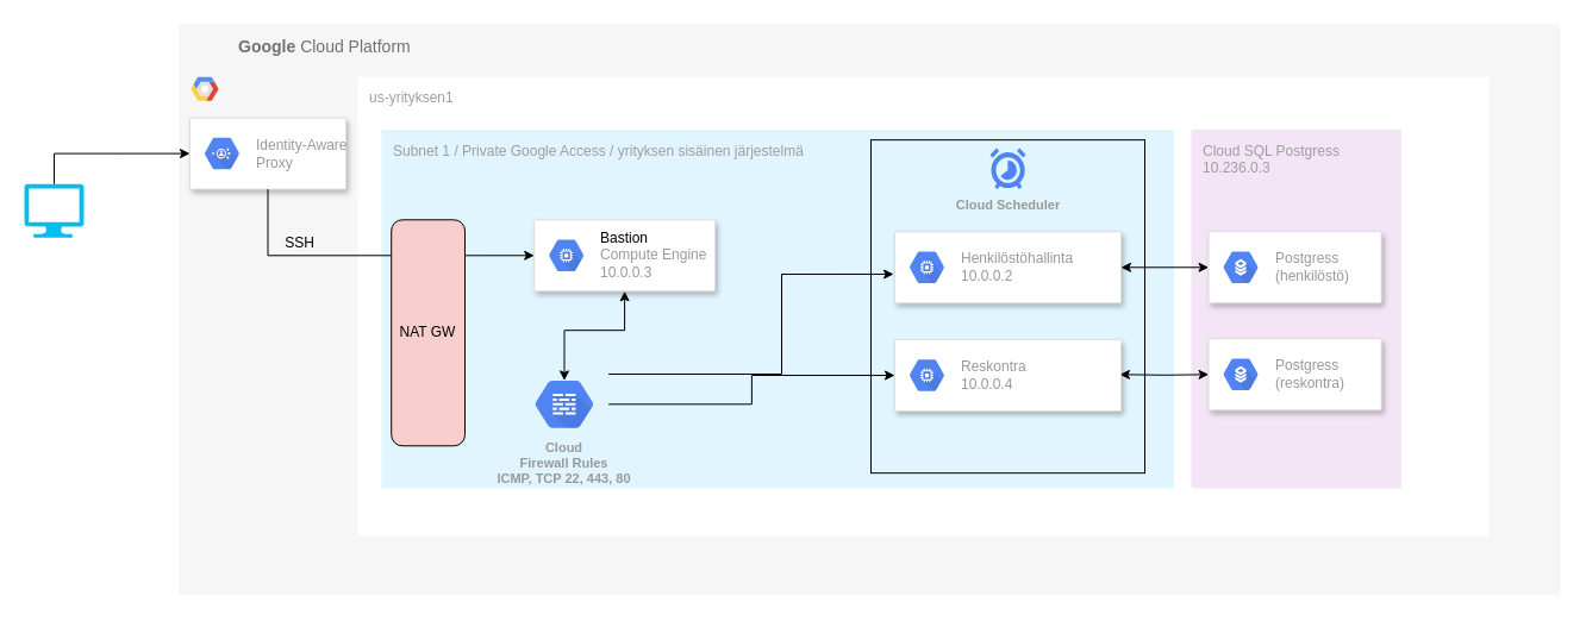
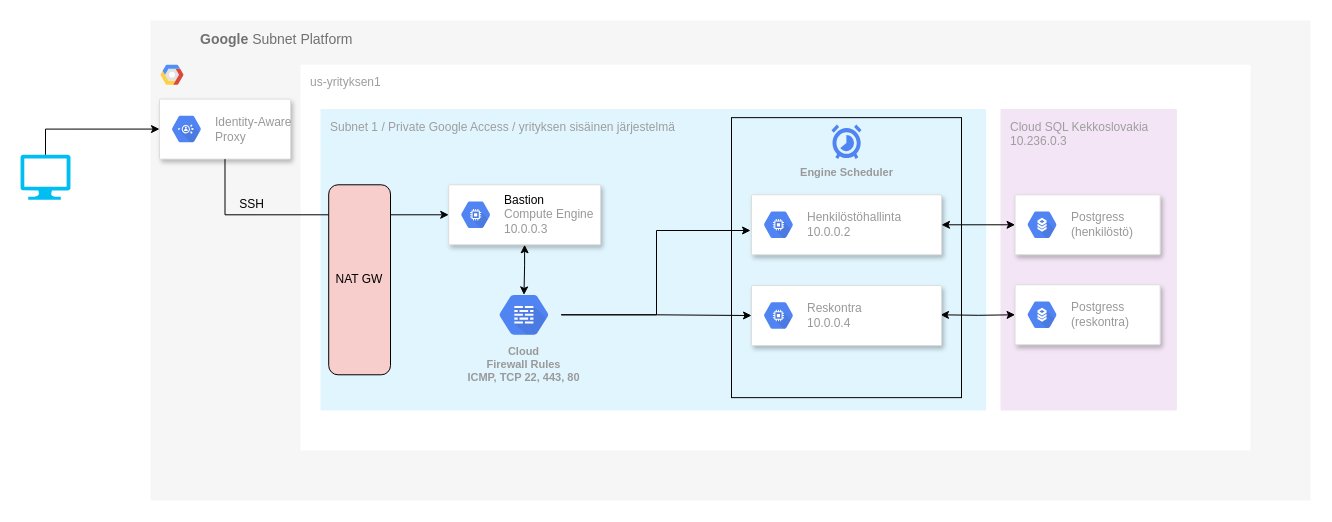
- <mxCell id="4" value="&lt;b&gt;Google &lt;/b&gt;Cloud Platform" style="fillColor=#F6F6F6;strokeColor=none;shadow=0;gradientColor=none;fontSize=14;align=left;spacing=10;fontColor=#717171;9E9E9E;verticalAlign=top;spacingTop=-4;fontStyle=0;spacingLeft=40;html=1;container=0;" parent="1" vertex="1"><mxGeometry x="150" y="20" width="1160" height="480" as="geometry" /></mxCell>
+ <mxCell id="4" value="&lt;b&gt;Google &lt;/b&gt;Subnet Platform" style="fillColor=#F6F6F6;strokeColor=none;shadow=0;gradientColor=none;fontSize=14;align=left;spacing=10;fontColor=#717171;9E9E9E;verticalAlign=top;spacingTop=-4;fontStyle=0;spacingLeft=40;html=1;container=0;" parent="1" vertex="1"><mxGeometry x="150" y="20" width="1160" height="480" as="geometry" /></mxCell>
- <mxCell id="14" value="Cloud SQL Postgress&lt;br&gt;10.236.0.3" style="sketch=0;points=[[0,0,0],[0.25,0,0],[0.5,0,0],[0.75,0,0],[1,0,0],[1,0.25,0],[1,0.5,0],[1,0.75,0],[1,1,0],[0.75,1,0],[0.5,1,0],[0.25,1,0],[0,1,0],[0,0.75,0],[0,0.5,0],[0,0.25,0]];rounded=1;absoluteArcSize=1;arcSize=2;html=1;strokeColor=none;gradientColor=none;shadow=0;dashed=0;fontSize=12;fontColor=#9E9E9E;align=left;verticalAlign=top;spacing=10;spacingTop=-4;fillColor=#F3E5F5;" parent="1" vertex="1"><mxGeometry x="1000" y="108.57" width="176.44" height="301.43" as="geometry" /></mxCell>
+ <mxCell id="14" value="Cloud SQL Kekkoslovakia&lt;br&gt;10.236.0.3" style="sketch=0;points=[[0,0,0],[0.25,0,0],[0.5,0,0],[0.75,0,0],[1,0,0],[1,0.25,0],[1,0.5,0],[1,0.75,0],[1,1,0],[0.75,1,0],[0.5,1,0],[0.25,1,0],[0,1,0],[0,0.75,0],[0,0.5,0],[0,0.25,0]];rounded=1;absoluteArcSize=1;arcSize=2;html=1;strokeColor=none;gradientColor=none;shadow=0;dashed=0;fontSize=12;fontColor=#9E9E9E;align=left;verticalAlign=top;spacing=10;spacingTop=-4;fillColor=#F3E5F5;" parent="1" vertex="1"><mxGeometry x="1000" y="108.57" width="176.44" height="301.43" as="geometry" /></mxCell>
- <mxCell id="31" value="Cloud Scheduler" style="html=1;fillColor=#5184F3;strokeColor=none;verticalAlign=top;labelPosition=center;verticalLabelPosition=bottom;align=center;fontSize=11;fontStyle=1;fontColor=#999999;shape=mxgraph.gcp2.cloud_scheduler" vertex="1" parent="1"><mxGeometry x="831" y="124.08" width="30" height="34.5" as="geometry" /></mxCell>
+ <mxCell id="31" value="Engine Scheduler" style="html=1;fillColor=#5184F3;strokeColor=none;verticalAlign=top;labelPosition=center;verticalLabelPosition=bottom;align=center;fontSize=11;fontStyle=1;fontColor=#999999;shape=mxgraph.gcp2.cloud_scheduler" vertex="1" parent="1"><mxGeometry x="831" y="124.08" width="30" height="34.5" as="geometry" /></mxCell>
- <mxCell id="25" value="Cloud&lt;br&gt;Firewall Rules&lt;br&gt;ICMP, TCP 22, 443, 80" style="sketch=0;html=1;fillColor=#5184F3;strokeColor=none;verticalAlign=top;labelPosition=center;verticalLabelPosition=bottom;align=center;spacingTop=-6;fontSize=11;fontStyle=1;fontColor=#999999;shape=mxgraph.gcp2.hexIcon;prIcon=cloud_firewall_rules" parent="1" vertex="1"><mxGeometry x="436.27" y="310.04" width="74.426" height="58.5" as="geometry" /></mxCell>
+ <mxCell id="25" value="Cloud&lt;br&gt;Firewall Rules&lt;br&gt;ICMP, TCP 22, 443, 80" style="sketch=0;html=1;fillColor=#5184F3;strokeColor=none;verticalAlign=top;labelPosition=center;verticalLabelPosition=bottom;align=center;spacingTop=-6;fontSize=11;fontStyle=1;fontColor=#999999;shape=mxgraph.gcp2.hexIcon;prIcon=cloud_firewall_rules" parent="1" vertex="1"><mxGeometry x="486.27" y="285.04" width="74.426" height="58.5" as="geometry" /></mxCell>
